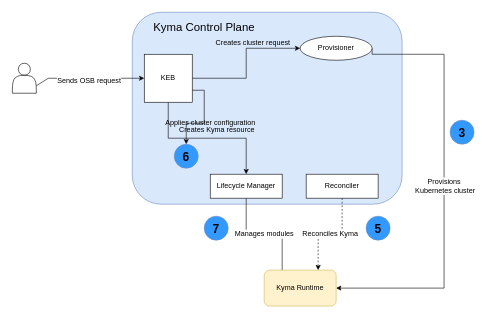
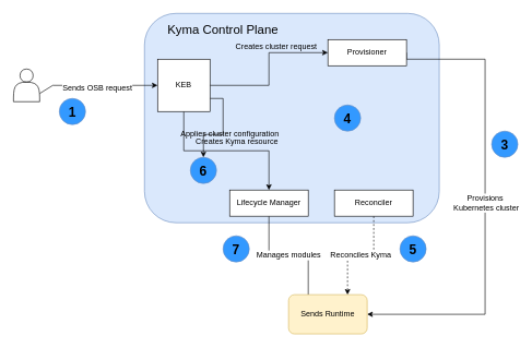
- <mxCell id="10" value="Provisioner" style="ellipse;whiteSpace=wrap;html=1;" parent="1" vertex="1"><mxGeometry x="500" y="60" width="120" height="40" as="geometry" /></mxCell>
+ <mxCell id="10" value="Provisioner" style="rounded=0;whiteSpace=wrap;html=1;" parent="1" vertex="1"><mxGeometry x="500" y="60" width="120" height="40" as="geometry" /></mxCell>
+ <mxCell id="17" value="&lt;font size=&quot;1&quot;&gt;&lt;b style=&quot;font-size: 20px;&quot;&gt;1&lt;/b&gt;&lt;/font&gt;" style="ellipse;whiteSpace=wrap;html=1;fontSize=12;fillColor=#3399FF;strokeColor=#6c8ebf;" parent="1" vertex="1"><mxGeometry x="90" y="150" width="40" height="40" as="geometry" /></mxCell>
+ <mxCell id="18" value="&lt;font size=&quot;1&quot;&gt;&lt;b style=&quot;font-size: 20px;&quot;&gt;4&lt;/b&gt;&lt;/font&gt;" style="ellipse;whiteSpace=wrap;html=1;fontSize=12;fillColor=#3399FF;strokeColor=#6c8ebf;" parent="1" vertex="1"><mxGeometry x="510" y="160" width="40" height="40" as="geometry" /></mxCell>
- <mxCell id="16" value="Kyma Runtime" style="rounded=1;whiteSpace=wrap;html=1;fontSize=12;fillColor=#fff2cc;strokeColor=#d6b656;" parent="1" vertex="1"><mxGeometry x="440" y="450" width="120" height="60" as="geometry" /></mxCell>
+ <mxCell id="16" value="Sends Runtime" style="rounded=1;whiteSpace=wrap;html=1;fontSize=12;fillColor=#fff2cc;strokeColor=#d6b656;" parent="1" vertex="1"><mxGeometry x="440" y="450" width="120" height="60" as="geometry" /></mxCell>
